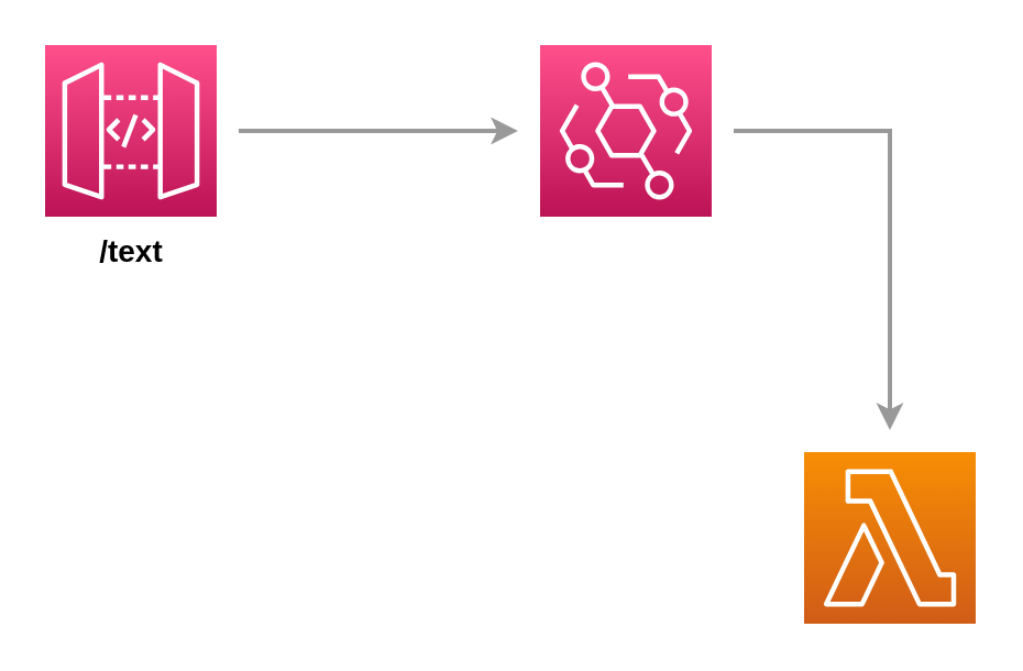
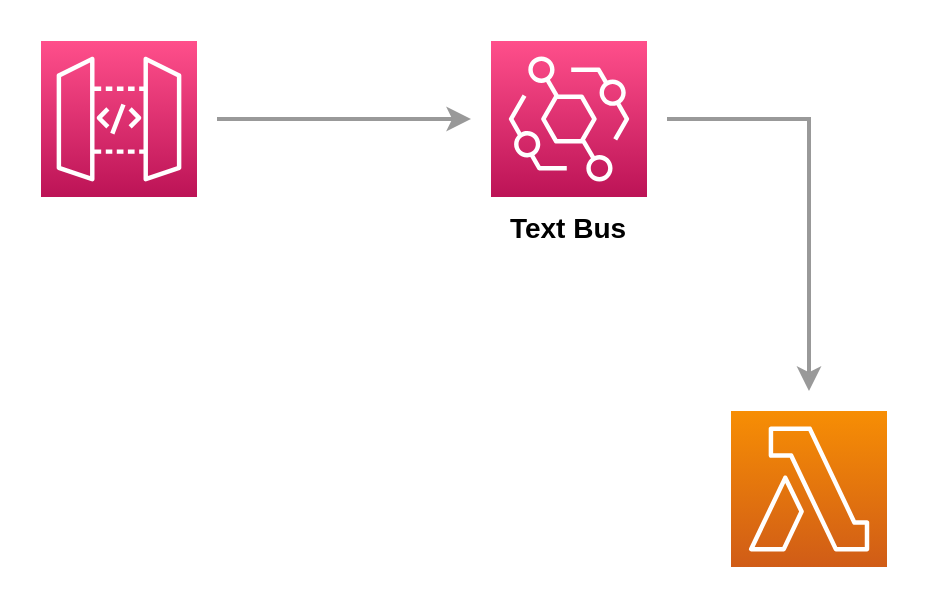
- <mxCell id="4" value="&lt;font style=&quot;font-size: 14px&quot;&gt;&lt;b&gt;/text&lt;/b&gt;&lt;/font&gt;" style="text;html=1;strokeColor=none;fillColor=none;align=center;verticalAlign=middle;whiteSpace=wrap;rounded=0;" vertex="1" parent="2"><mxGeometry x="13.5" y="78" width="51" height="32" as="geometry" /></mxCell>
+ <mxCell id="7" value="&lt;b&gt;Text Bus&lt;/b&gt;" style="text;html=1;strokeColor=none;fillColor=none;align=center;verticalAlign=middle;whiteSpace=wrap;rounded=0;fontSize=14;" vertex="1" parent="5"><mxGeometry y="79" width="78" height="30" as="geometry" /></mxCell>
